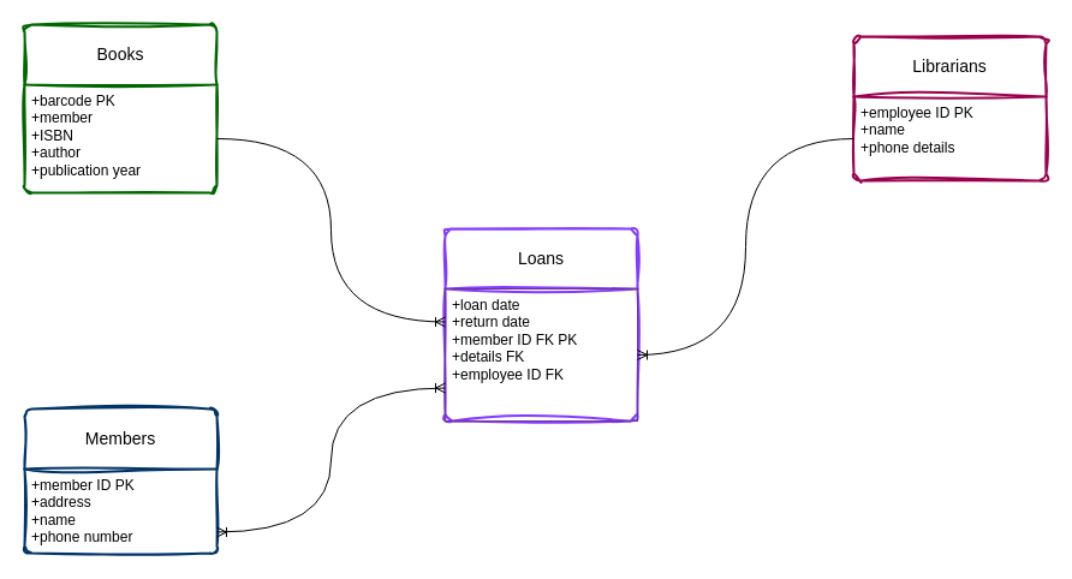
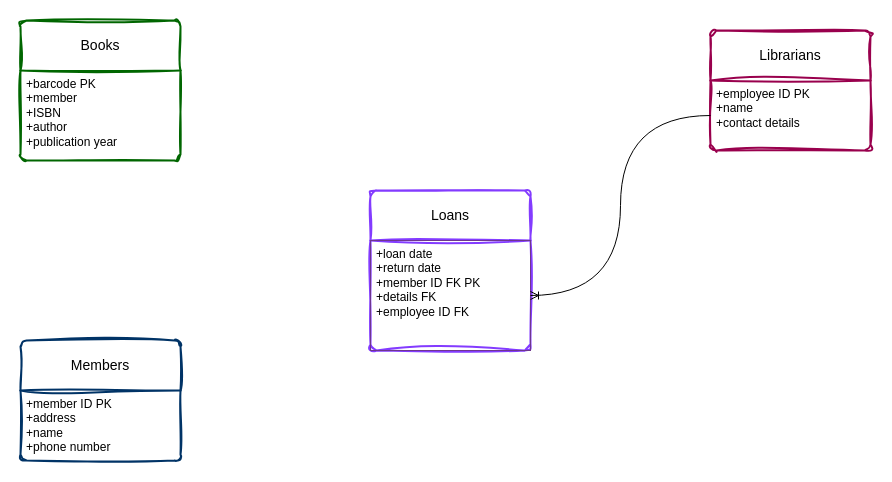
- <mxCell id="3" value="+employee ID PK&lt;div&gt;+name&lt;/div&gt;&lt;div&gt;+phone details&lt;/div&gt;" style="align=left;strokeColor=none;fillColor=none;spacingLeft=4;fontSize=12;verticalAlign=top;resizable=0;rotatable=0;part=1;html=1;" parent="2" vertex="1"><mxGeometry y="50" width="160" height="70" as="geometry" /></mxCell>
+ <mxCell id="3" value="+employee ID PK&lt;div&gt;+name&lt;/div&gt;&lt;div&gt;+contact details&lt;/div&gt;" style="align=left;strokeColor=none;fillColor=none;spacingLeft=4;fontSize=12;verticalAlign=top;resizable=0;rotatable=0;part=1;html=1;" parent="2" vertex="1"><mxGeometry y="50" width="160" height="70" as="geometry" /></mxCell>
- <mxCell id="11" style="edgeStyle=orthogonalEdgeStyle;rounded=0;orthogonalLoop=1;jettySize=auto;html=1;exitX=1;exitY=0.5;exitDx=0;exitDy=0;entryX=0;entryY=0.25;entryDx=0;entryDy=0;curved=1;endArrow=ERoneToMany;endFill=0;" edge="1" parent="1" source="9" target="5"><mxGeometry relative="1" as="geometry" /></mxCell>
- <mxCell id="10" style="rounded=0;orthogonalLoop=1;jettySize=auto;html=1;exitX=0;exitY=0.75;exitDx=0;exitDy=0;entryX=1;entryY=0.75;entryDx=0;entryDy=0;endArrow=ERoneToMany;endFill=0;startArrow=ERoneToMany;startFill=0;edgeStyle=orthogonalEdgeStyle;curved=1;" edge="1" parent="1" source="5" target="7"><mxGeometry relative="1" as="geometry" /></mxCell>
